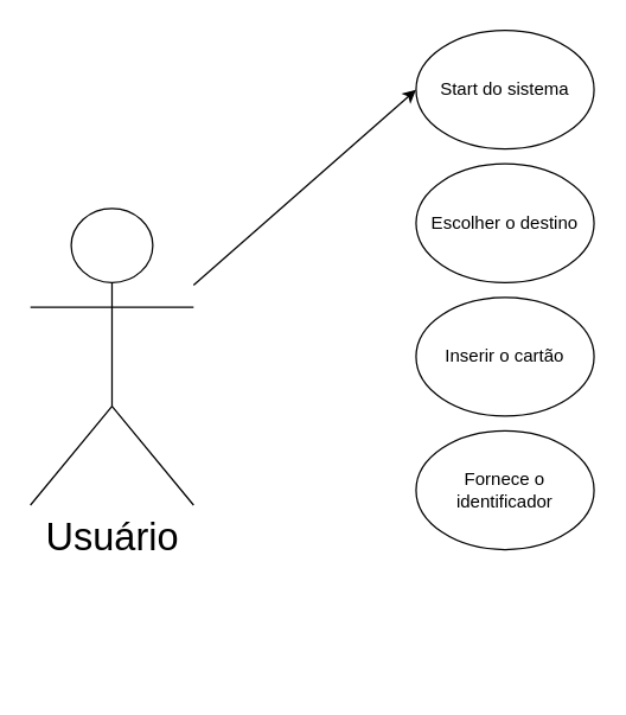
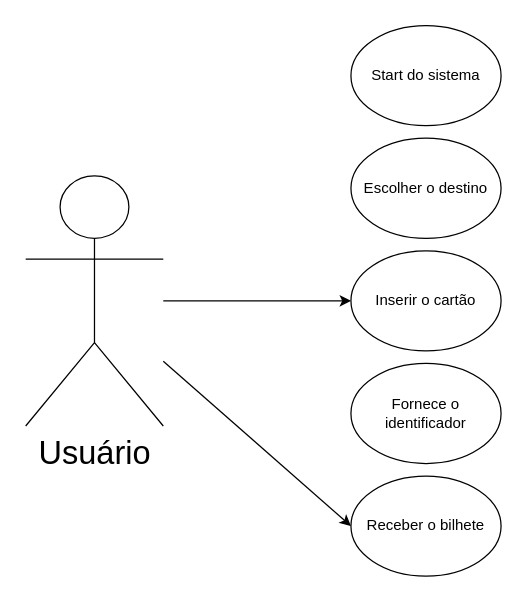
- <mxCell id="8" value="" style="endArrow=classic;html=1;rounded=0;fontSize=26;entryX=0;entryY=0.5;entryDx=0;entryDy=0;" edge="1" parent="1" source="2" target="3"><mxGeometry width="50" height="50" relative="1" as="geometry"><mxPoint x="250" y="410" as="sourcePoint" /><mxPoint x="300" y="360" as="targetPoint" /></mxGeometry></mxCell>
+ <mxCell id="9" value="" style="endArrow=classic;html=1;rounded=0;fontSize=26;entryX=0;entryY=0.5;entryDx=0;entryDy=0;" edge="1" parent="1" source="2" target="6"><mxGeometry width="50" height="50" relative="1" as="geometry"><mxPoint x="250" y="410" as="sourcePoint" /><mxPoint x="300" y="360" as="targetPoint" /></mxGeometry></mxCell>
+ <mxCell id="10" value="" style="endArrow=classic;html=1;rounded=0;fontSize=26;entryX=0;entryY=0.5;entryDx=0;entryDy=0;" edge="1" parent="1" source="2" target="4"><mxGeometry width="50" height="50" relative="1" as="geometry"><mxPoint x="250" y="410" as="sourcePoint" /><mxPoint x="300" y="360" as="targetPoint" /></mxGeometry></mxCell>
+ <mxCell id="4" value="Receber o bilhete" style="ellipse;whiteSpace=wrap;html=1;" vertex="1" parent="1"><mxGeometry x="280" y="380" width="120" height="80" as="geometry" /></mxCell>
